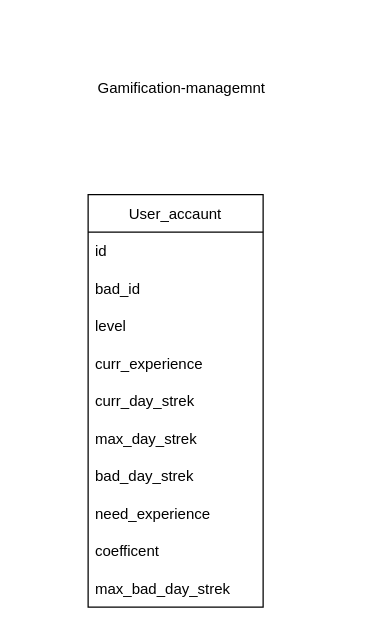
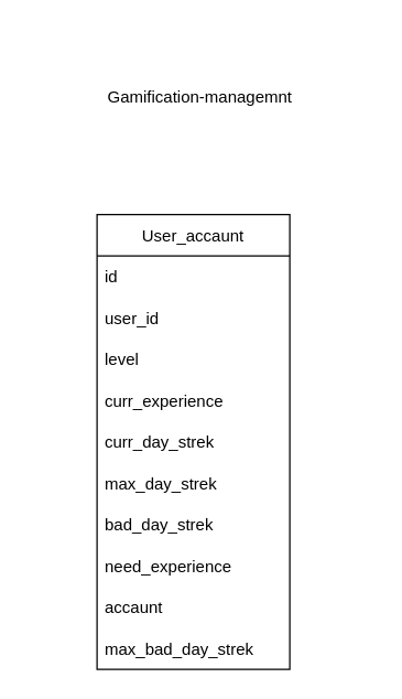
- <mxCell id="5" value="bad_id" style="text;strokeColor=none;fillColor=none;align=left;verticalAlign=middle;spacingLeft=4;spacingRight=4;overflow=hidden;points=[[0,0.5],[1,0.5]];portConstraint=eastwest;rotatable=0;" vertex="1" parent="3"><mxGeometry y="60" width="140" height="30" as="geometry" /></mxCell>
+ <mxCell id="5" value="user_id" style="text;strokeColor=none;fillColor=none;align=left;verticalAlign=middle;spacingLeft=4;spacingRight=4;overflow=hidden;points=[[0,0.5],[1,0.5]];portConstraint=eastwest;rotatable=0;" vertex="1" parent="3"><mxGeometry y="60" width="140" height="30" as="geometry" /></mxCell>
- <mxCell id="12" value="coefficent" style="text;strokeColor=none;fillColor=none;align=left;verticalAlign=middle;spacingLeft=4;spacingRight=4;overflow=hidden;points=[[0,0.5],[1,0.5]];portConstraint=eastwest;rotatable=0;" vertex="1" parent="3"><mxGeometry y="270" width="140" height="30" as="geometry" /></mxCell>
+ <mxCell id="12" value="accaunt" style="text;strokeColor=none;fillColor=none;align=left;verticalAlign=middle;spacingLeft=4;spacingRight=4;overflow=hidden;points=[[0,0.5],[1,0.5]];portConstraint=eastwest;rotatable=0;" vertex="1" parent="3"><mxGeometry y="270" width="140" height="30" as="geometry" /></mxCell>
